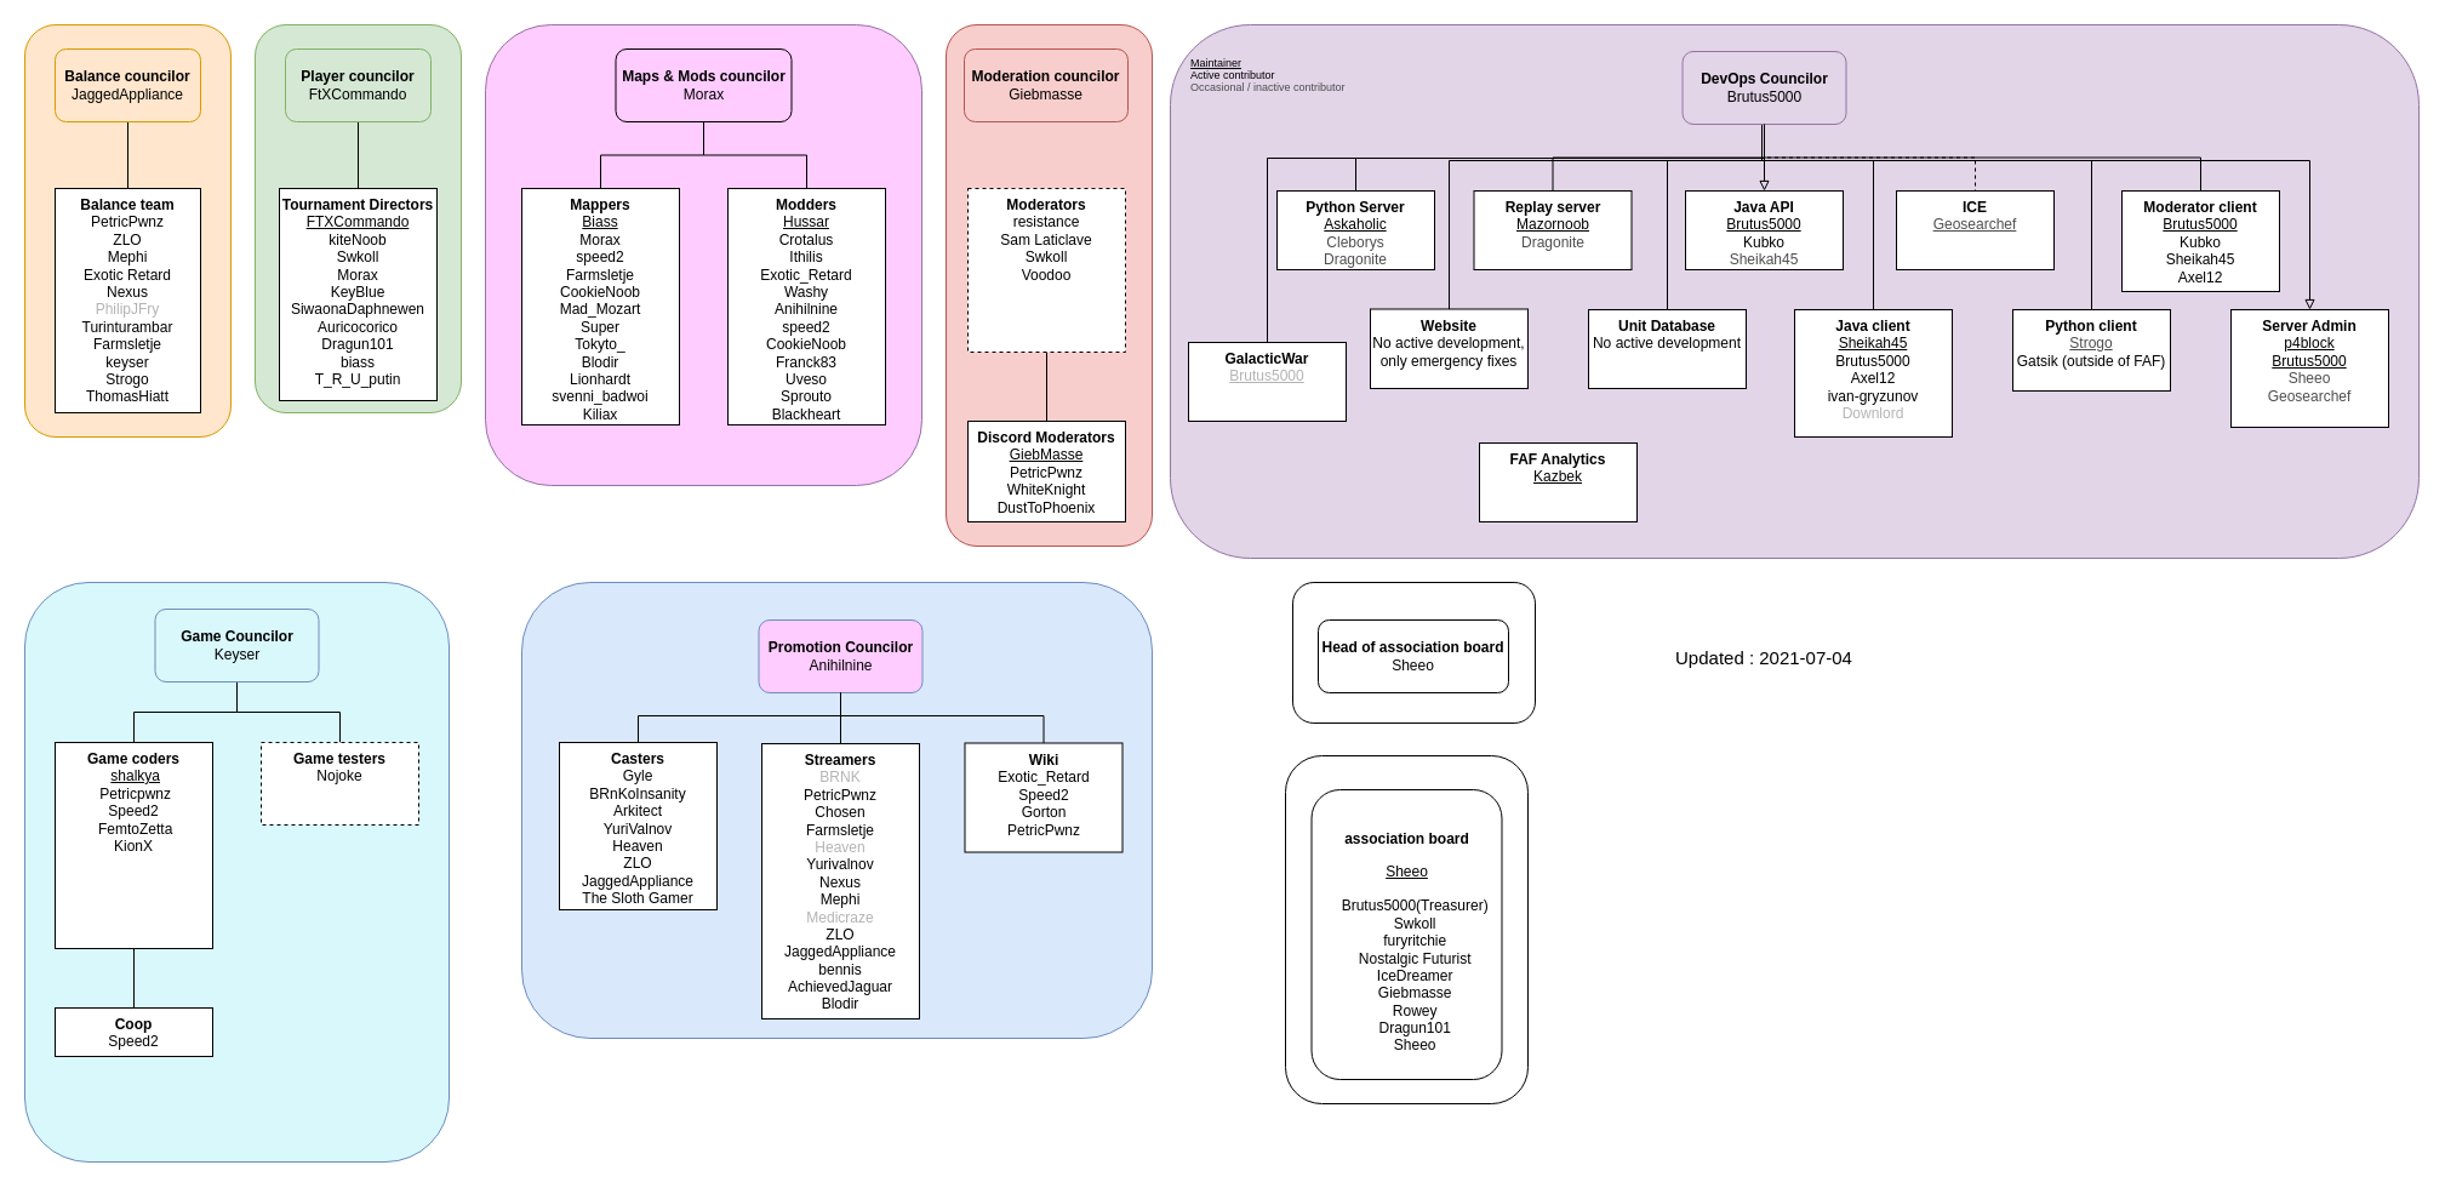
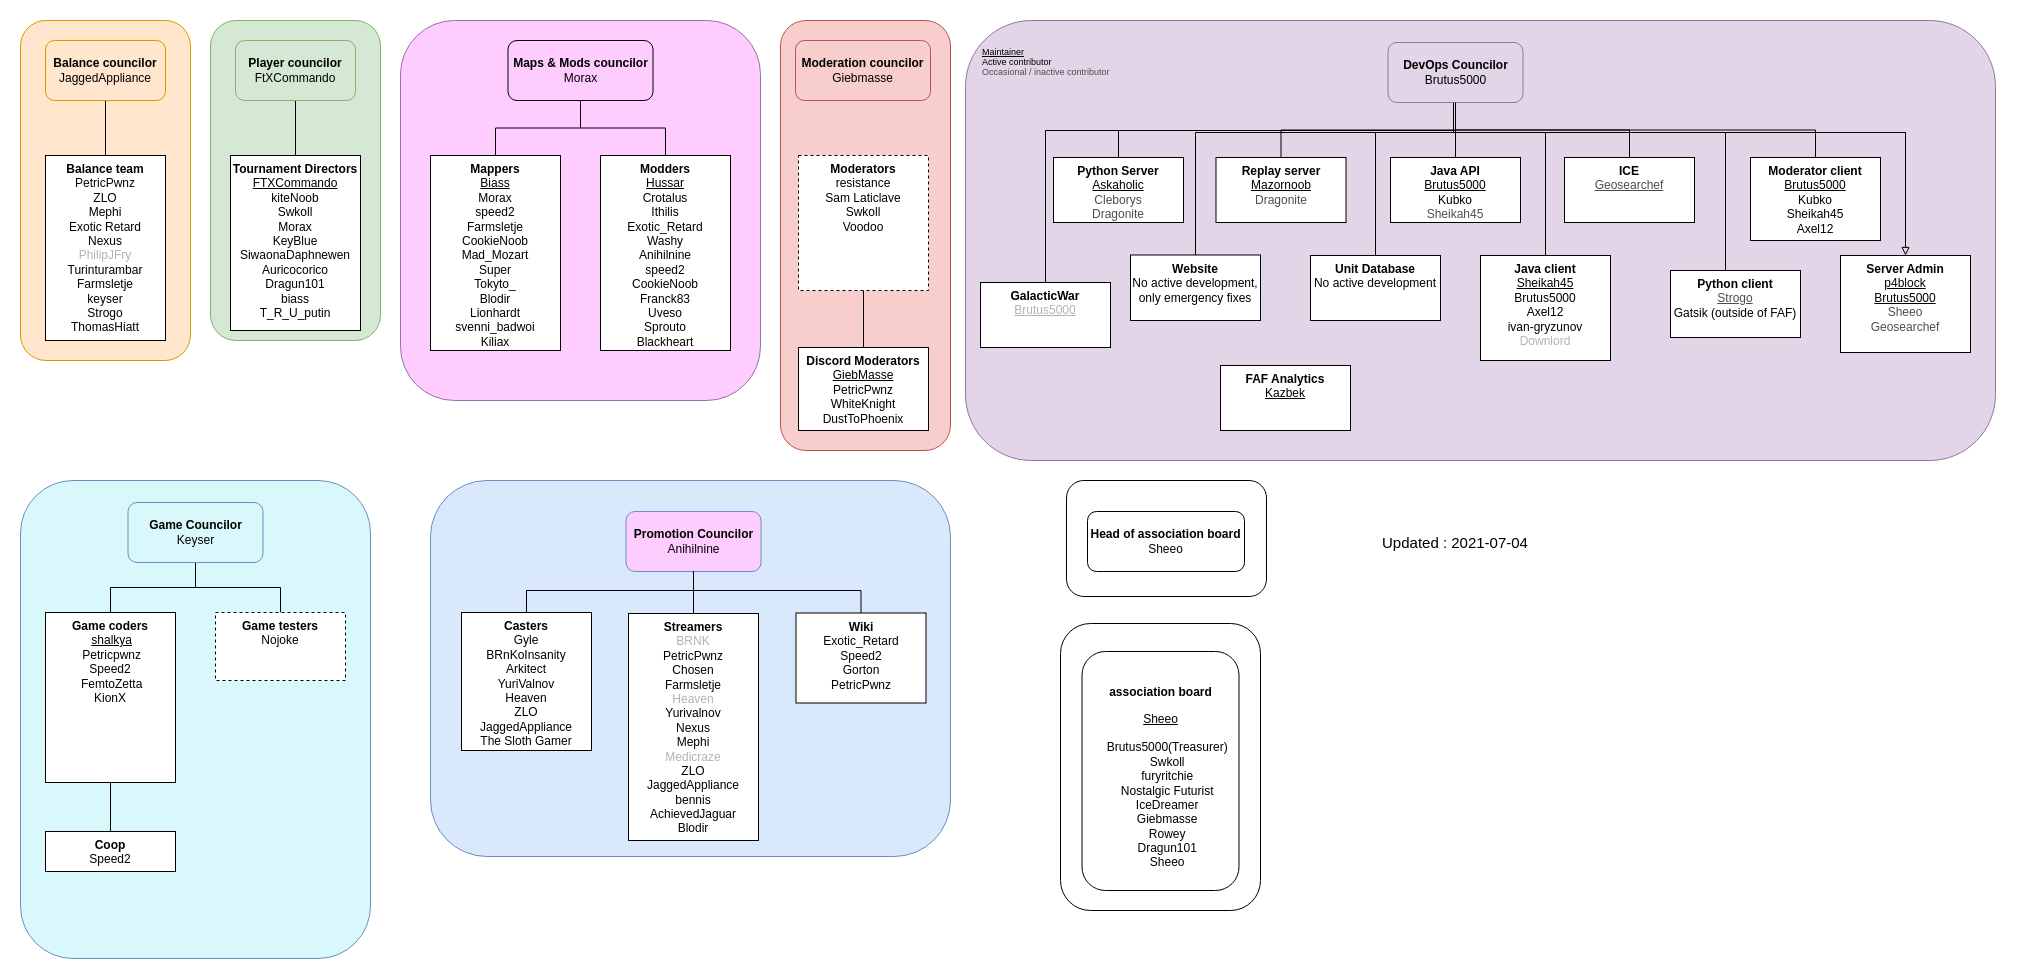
- <mxCell id="25" style="edgeStyle=orthogonalEdgeStyle;rounded=0;html=1;exitX=0.5;exitY=1;entryX=0.5;entryY=0;endArrow=none;endFill=0;jettySize=auto;orthogonalLoop=1;dashed=1;" parent="1" source="32" target="36" edge="1"><mxGeometry relative="1" as="geometry" /></mxCell>
+ <mxCell id="25" style="edgeStyle=orthogonalEdgeStyle;rounded=0;html=1;exitX=0.5;exitY=1;entryX=0.5;entryY=0;endArrow=none;endFill=0;jettySize=auto;orthogonalLoop=1;" parent="1" source="32" target="36" edge="1"><mxGeometry relative="1" as="geometry" /></mxCell>
- <mxCell id="24" style="edgeStyle=orthogonalEdgeStyle;rounded=0;html=1;exitX=0.5;exitY=1;endArrow=block;endFill=0;jettySize=auto;orthogonalLoop=1;" parent="1" source="32" target="35" edge="1"><mxGeometry relative="1" as="geometry" /></mxCell>
+ <mxCell id="24" style="edgeStyle=orthogonalEdgeStyle;rounded=0;html=1;exitX=0.5;exitY=1;endArrow=none;endFill=0;jettySize=auto;orthogonalLoop=1;" parent="1" source="32" target="35" edge="1"><mxGeometry relative="1" as="geometry" /></mxCell>
- <mxCell id="41" value="&lt;span&gt;&lt;b&gt;Python client&lt;/b&gt;&lt;br&gt;&lt;/span&gt;&lt;div&gt;&lt;span&gt;&lt;font color=&quot;#4d4d4d&quot;&gt;&lt;u&gt;Strogo&lt;/u&gt;&lt;/font&gt;&lt;br&gt;&lt;/span&gt;&lt;/div&gt;&lt;div&gt;&lt;span&gt;Gatsik (outside of FAF)&lt;/span&gt;&lt;/div&gt;&lt;span&gt;&lt;/span&gt;" style="rounded=0;whiteSpace=wrap;html=1;verticalAlign=top;" parent="1" vertex="1"><mxGeometry x="1660" y="255" width="130" height="67" as="geometry" /></mxCell>
+ <mxCell id="41" value="&lt;span&gt;&lt;b&gt;Python client&lt;/b&gt;&lt;br&gt;&lt;/span&gt;&lt;div&gt;&lt;span&gt;&lt;font color=&quot;#4d4d4d&quot;&gt;&lt;u&gt;Strogo&lt;/u&gt;&lt;/font&gt;&lt;br&gt;&lt;/span&gt;&lt;/div&gt;&lt;div&gt;&lt;span&gt;Gatsik (outside of FAF)&lt;/span&gt;&lt;/div&gt;&lt;span&gt;&lt;/span&gt;" style="rounded=0;whiteSpace=wrap;html=1;verticalAlign=top;" parent="1" vertex="1"><mxGeometry x="1670" y="270" width="130" height="67" as="geometry" /></mxCell>
